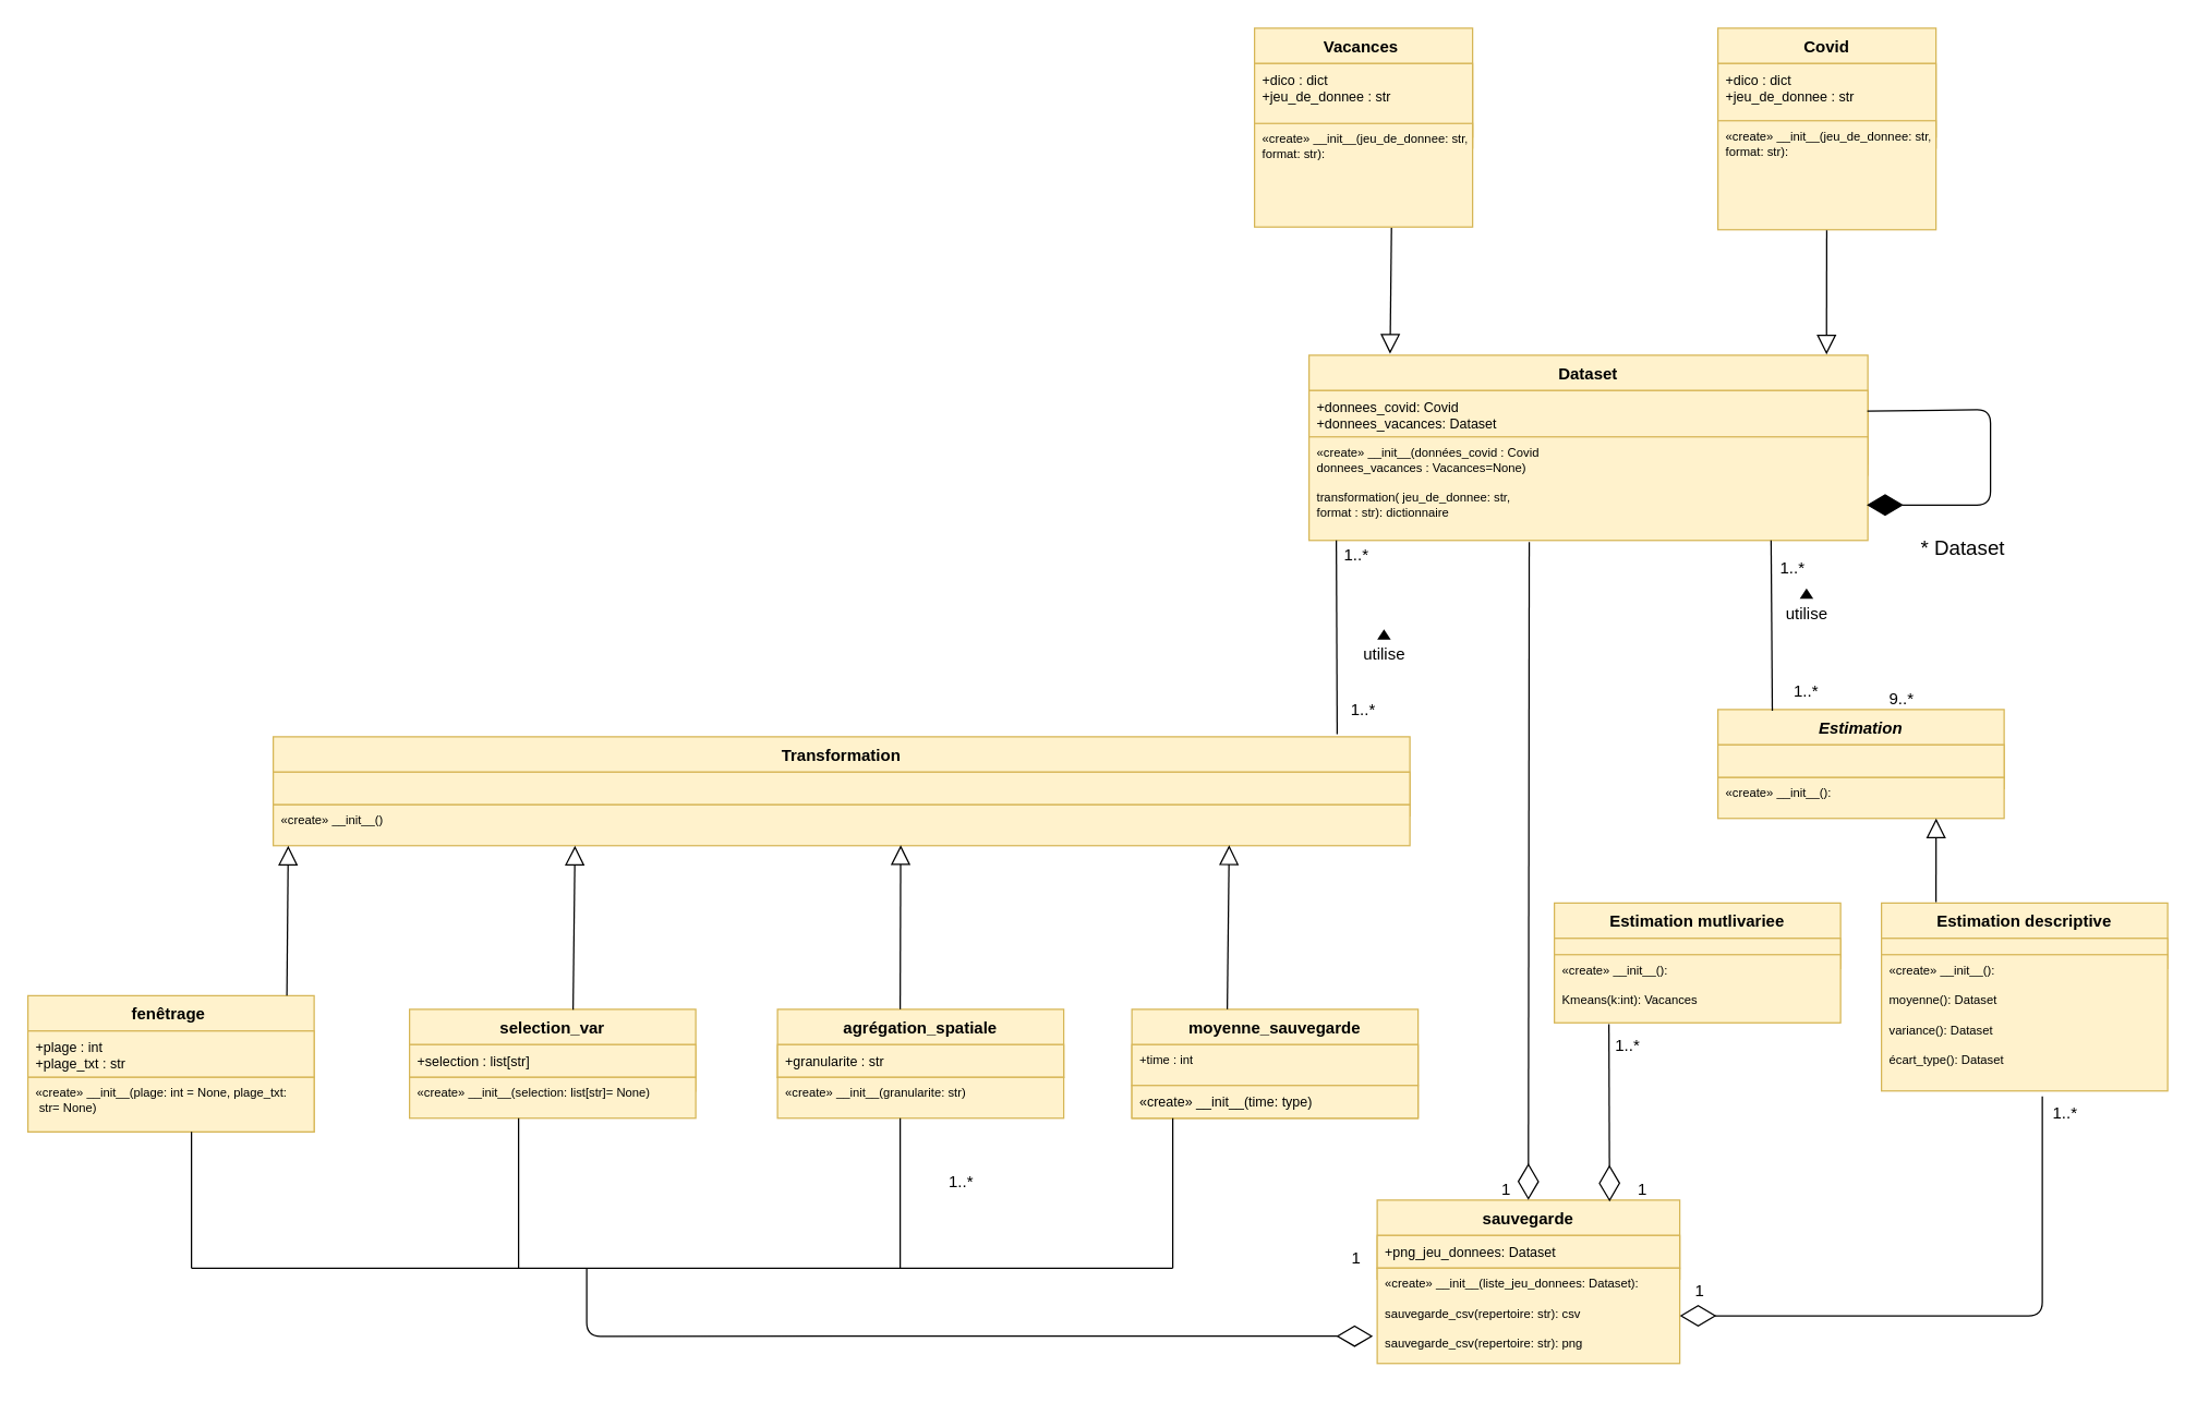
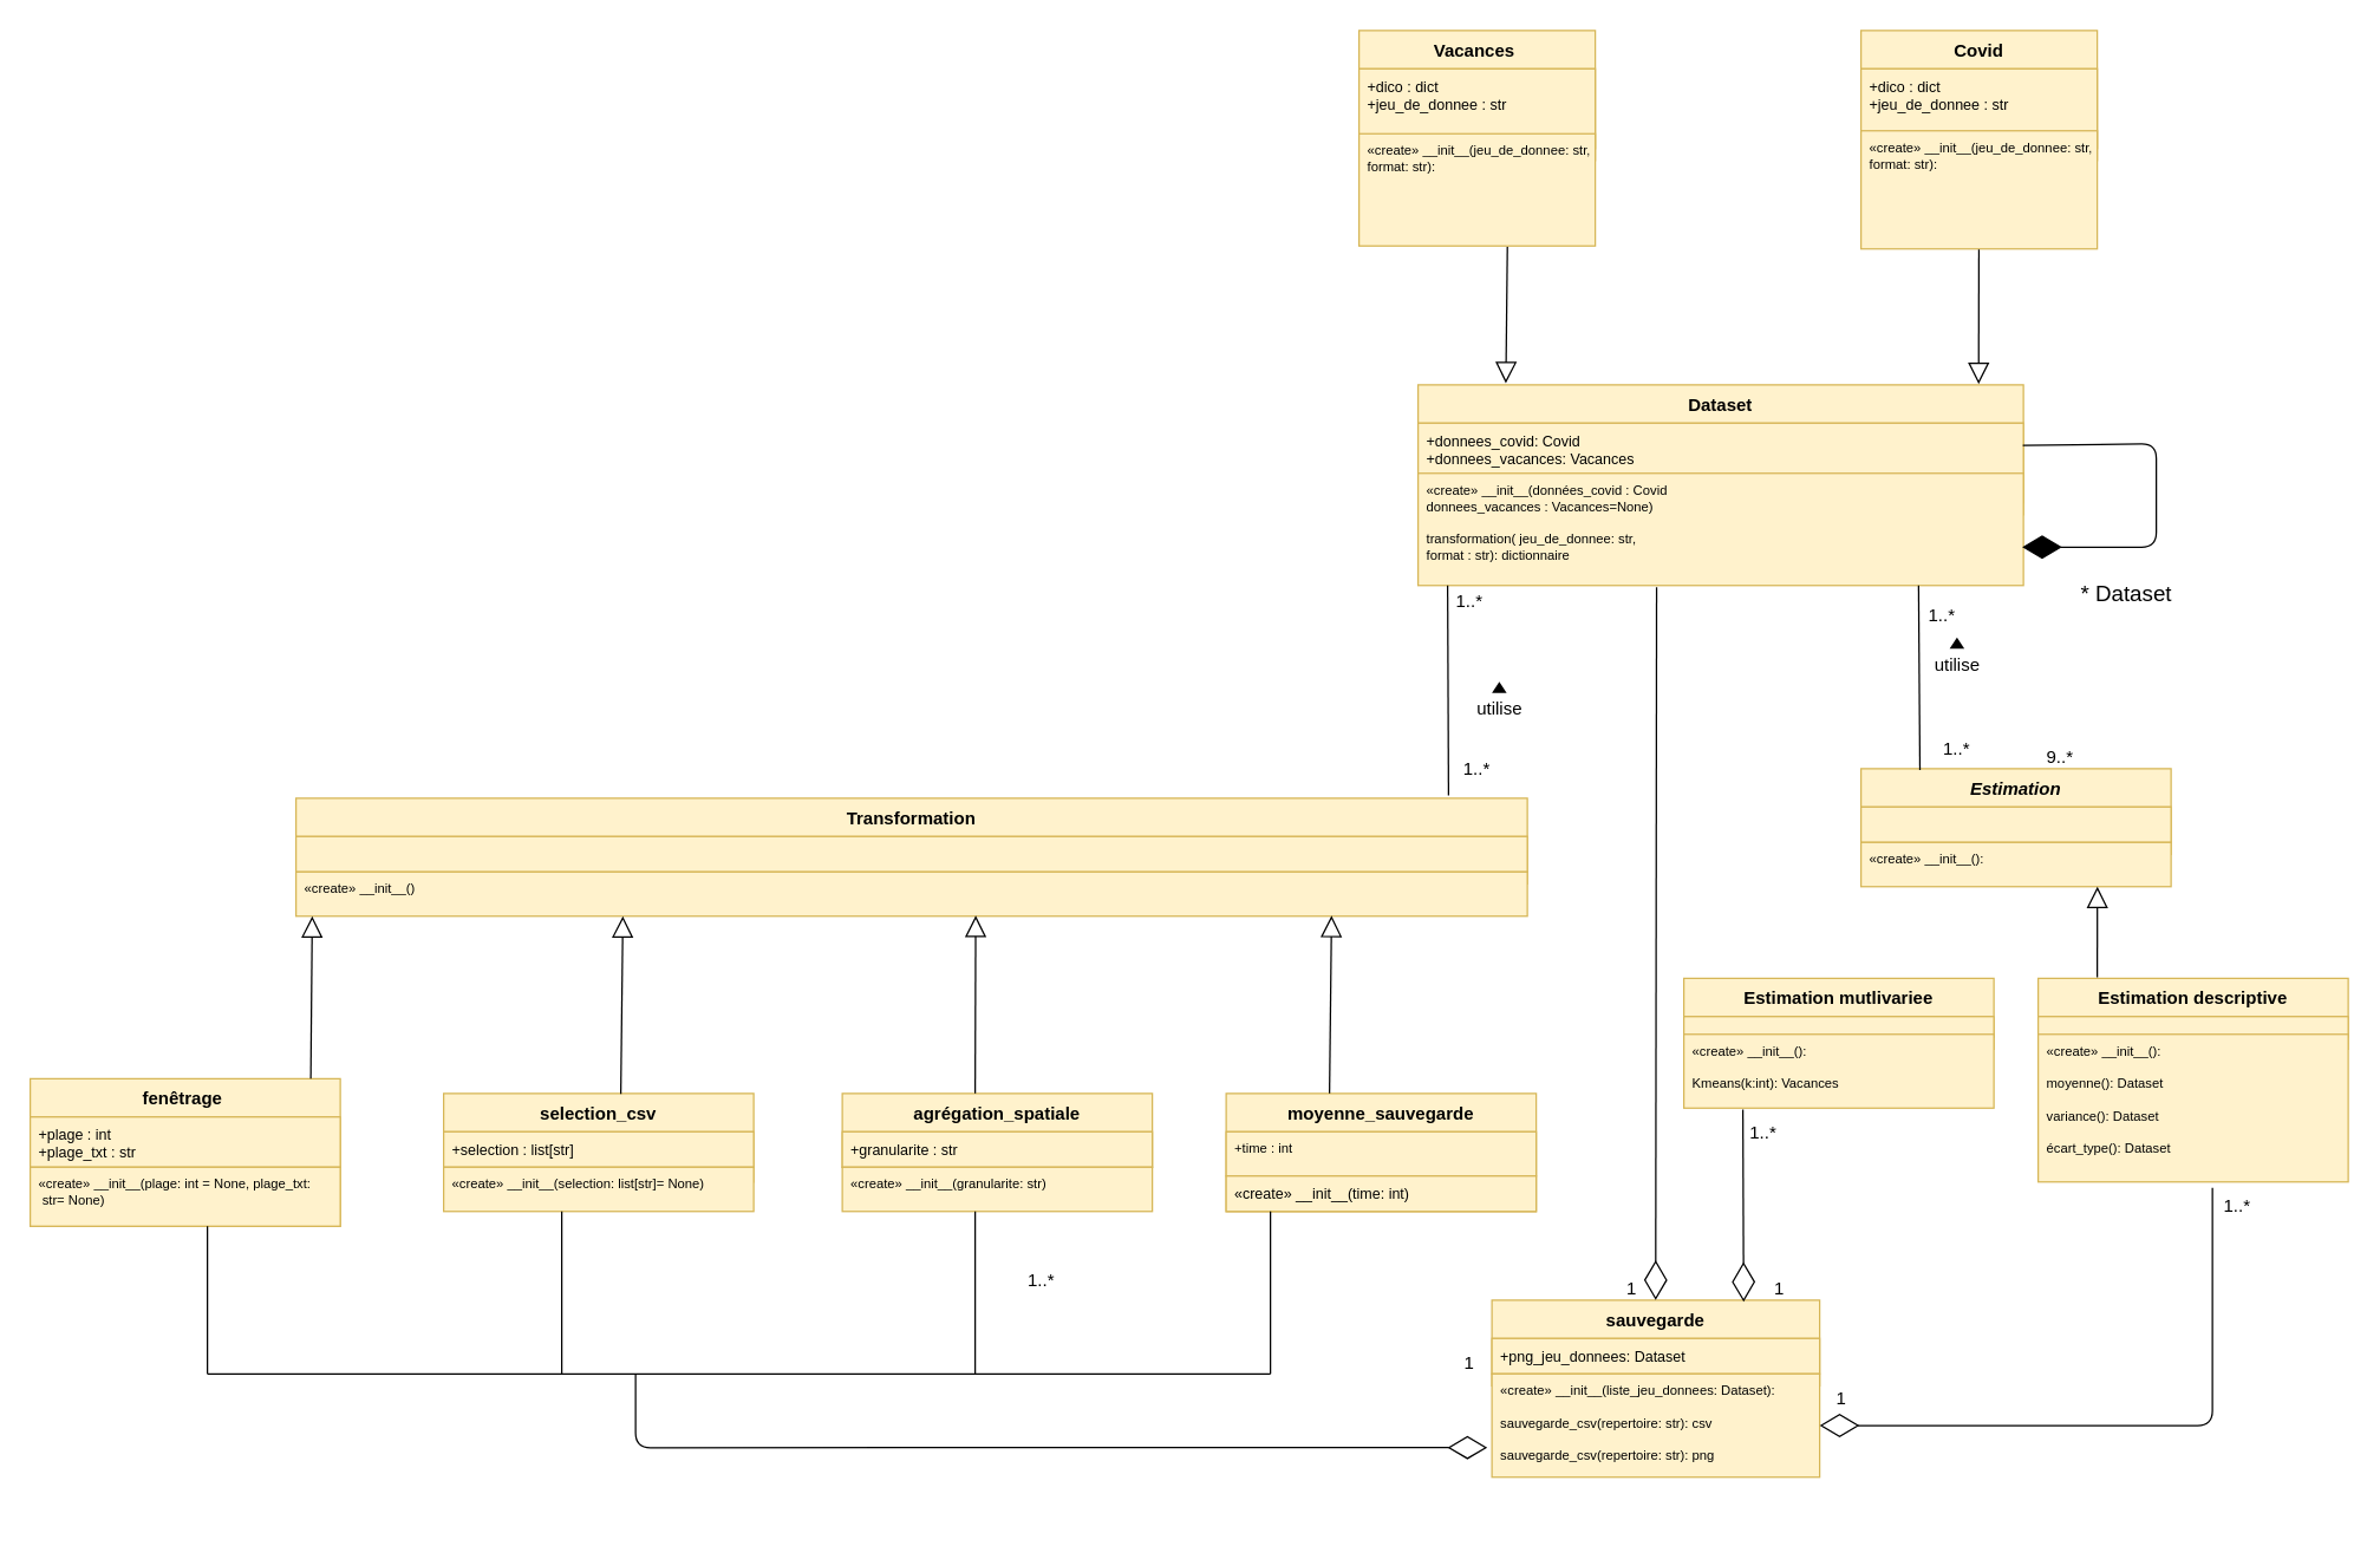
- <mxCell id="12" value="+donnees_covid: Covid&#10;+donnees_vacances: Dataset" style="text;strokeColor=#d6b656;fillColor=#fff2cc;align=left;verticalAlign=top;spacingLeft=4;spacingRight=4;overflow=hidden;rotatable=0;points=[[0,0.5],[1,0.5]];portConstraint=eastwest;fontSize=10;" parent="11" vertex="1"><mxGeometry y="26" width="410" height="54" as="geometry" /></mxCell>
+ <mxCell id="12" value="+donnees_covid: Covid&#10;+donnees_vacances: Vacances" style="text;strokeColor=#d6b656;fillColor=#fff2cc;align=left;verticalAlign=top;spacingLeft=4;spacingRight=4;overflow=hidden;rotatable=0;points=[[0,0.5],[1,0.5]];portConstraint=eastwest;fontSize=10;" parent="11" vertex="1"><mxGeometry y="26" width="410" height="54" as="geometry" /></mxCell>
- <mxCell id="52" value="selection_var" style="swimlane;fontStyle=1;align=center;verticalAlign=top;childLayout=stackLayout;horizontal=1;startSize=26;horizontalStack=0;resizeParent=1;resizeParentMax=0;resizeLast=0;collapsible=1;marginBottom=0;strokeColor=#d6b656;fillColor=#fff2cc;" vertex="1" parent="1"><mxGeometry x="300" y="740" width="210" height="60" as="geometry" /></mxCell>
+ <mxCell id="52" value="selection_csv" style="swimlane;fontStyle=1;align=center;verticalAlign=top;childLayout=stackLayout;horizontal=1;startSize=26;horizontalStack=0;resizeParent=1;resizeParentMax=0;resizeLast=0;collapsible=1;marginBottom=0;strokeColor=#d6b656;fillColor=#fff2cc;" vertex="1" parent="1"><mxGeometry x="300" y="740" width="210" height="60" as="geometry" /></mxCell>
- <mxCell id="60" value="«create» __init__(time: type)&#10;" style="text;strokeColor=#d6b656;fillColor=#fff2cc;align=left;verticalAlign=top;spacingLeft=4;spacingRight=4;overflow=hidden;rotatable=0;points=[[0,0.5],[1,0.5]];portConstraint=eastwest;fontSize=10;" vertex="1" parent="58"><mxGeometry y="56" width="210" height="24" as="geometry" /></mxCell>
+ <mxCell id="60" value="«create» __init__(time: int)&#10;" style="text;strokeColor=#d6b656;fillColor=#fff2cc;align=left;verticalAlign=top;spacingLeft=4;spacingRight=4;overflow=hidden;rotatable=0;points=[[0,0.5],[1,0.5]];portConstraint=eastwest;fontSize=10;" vertex="1" parent="58"><mxGeometry y="56" width="210" height="24" as="geometry" /></mxCell>
